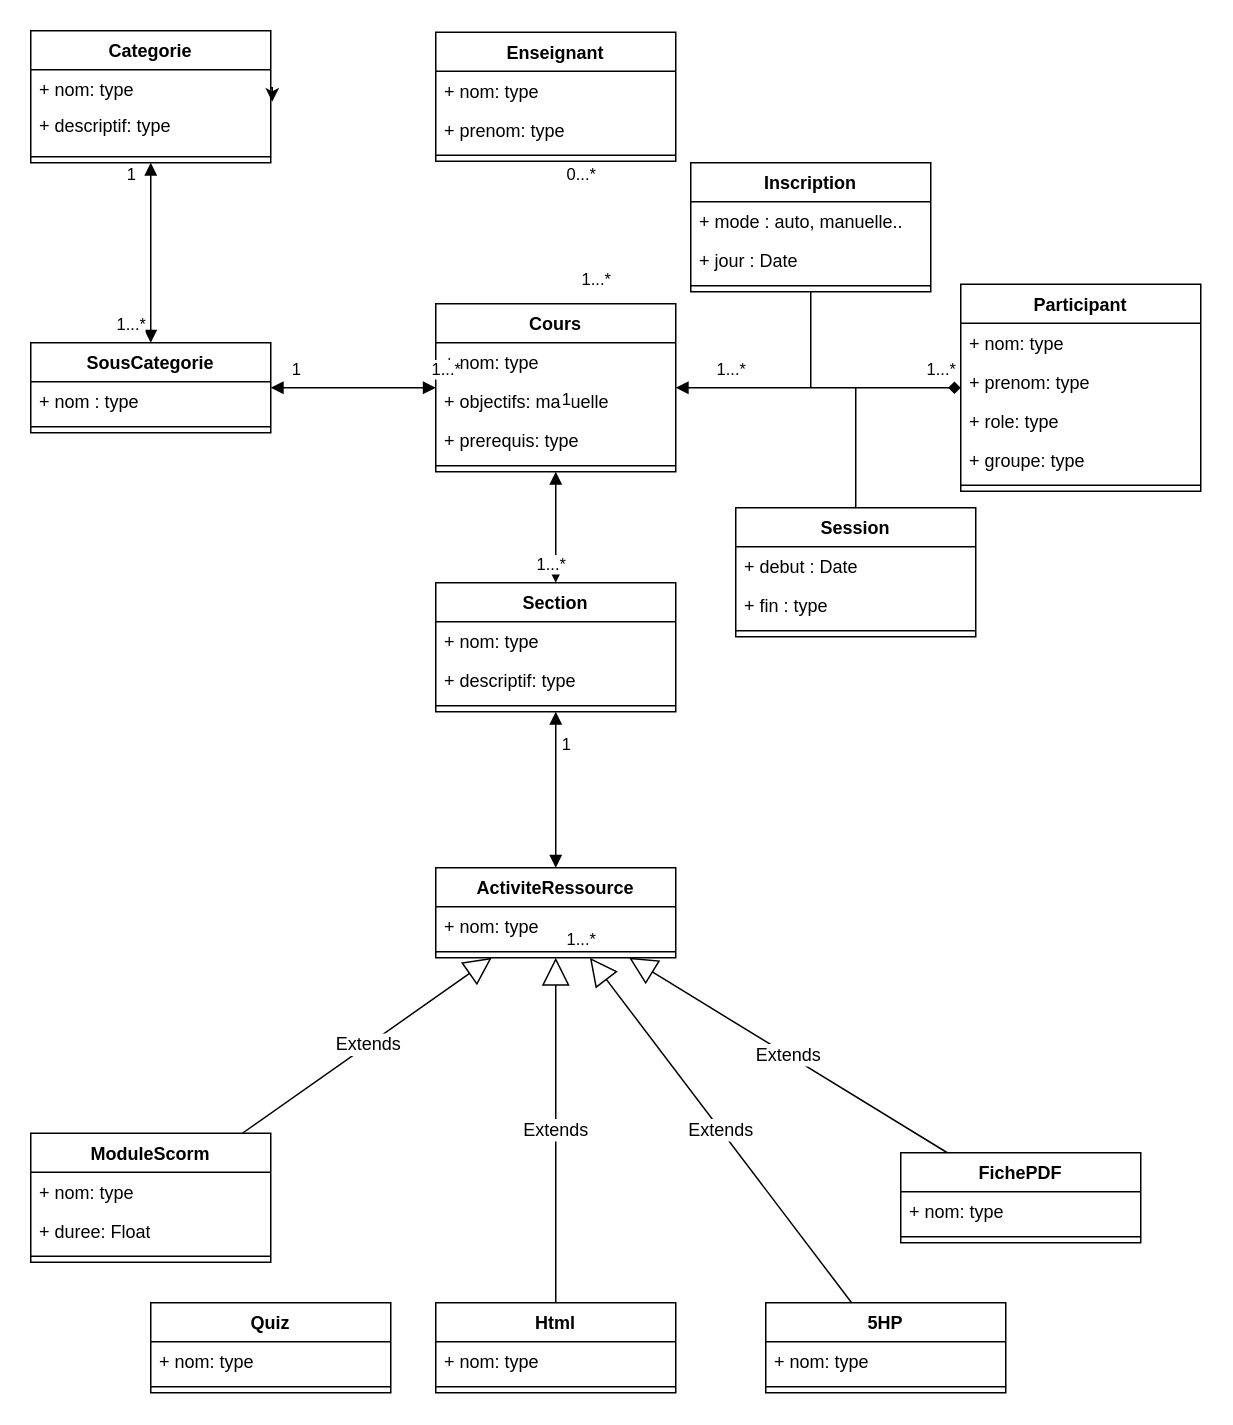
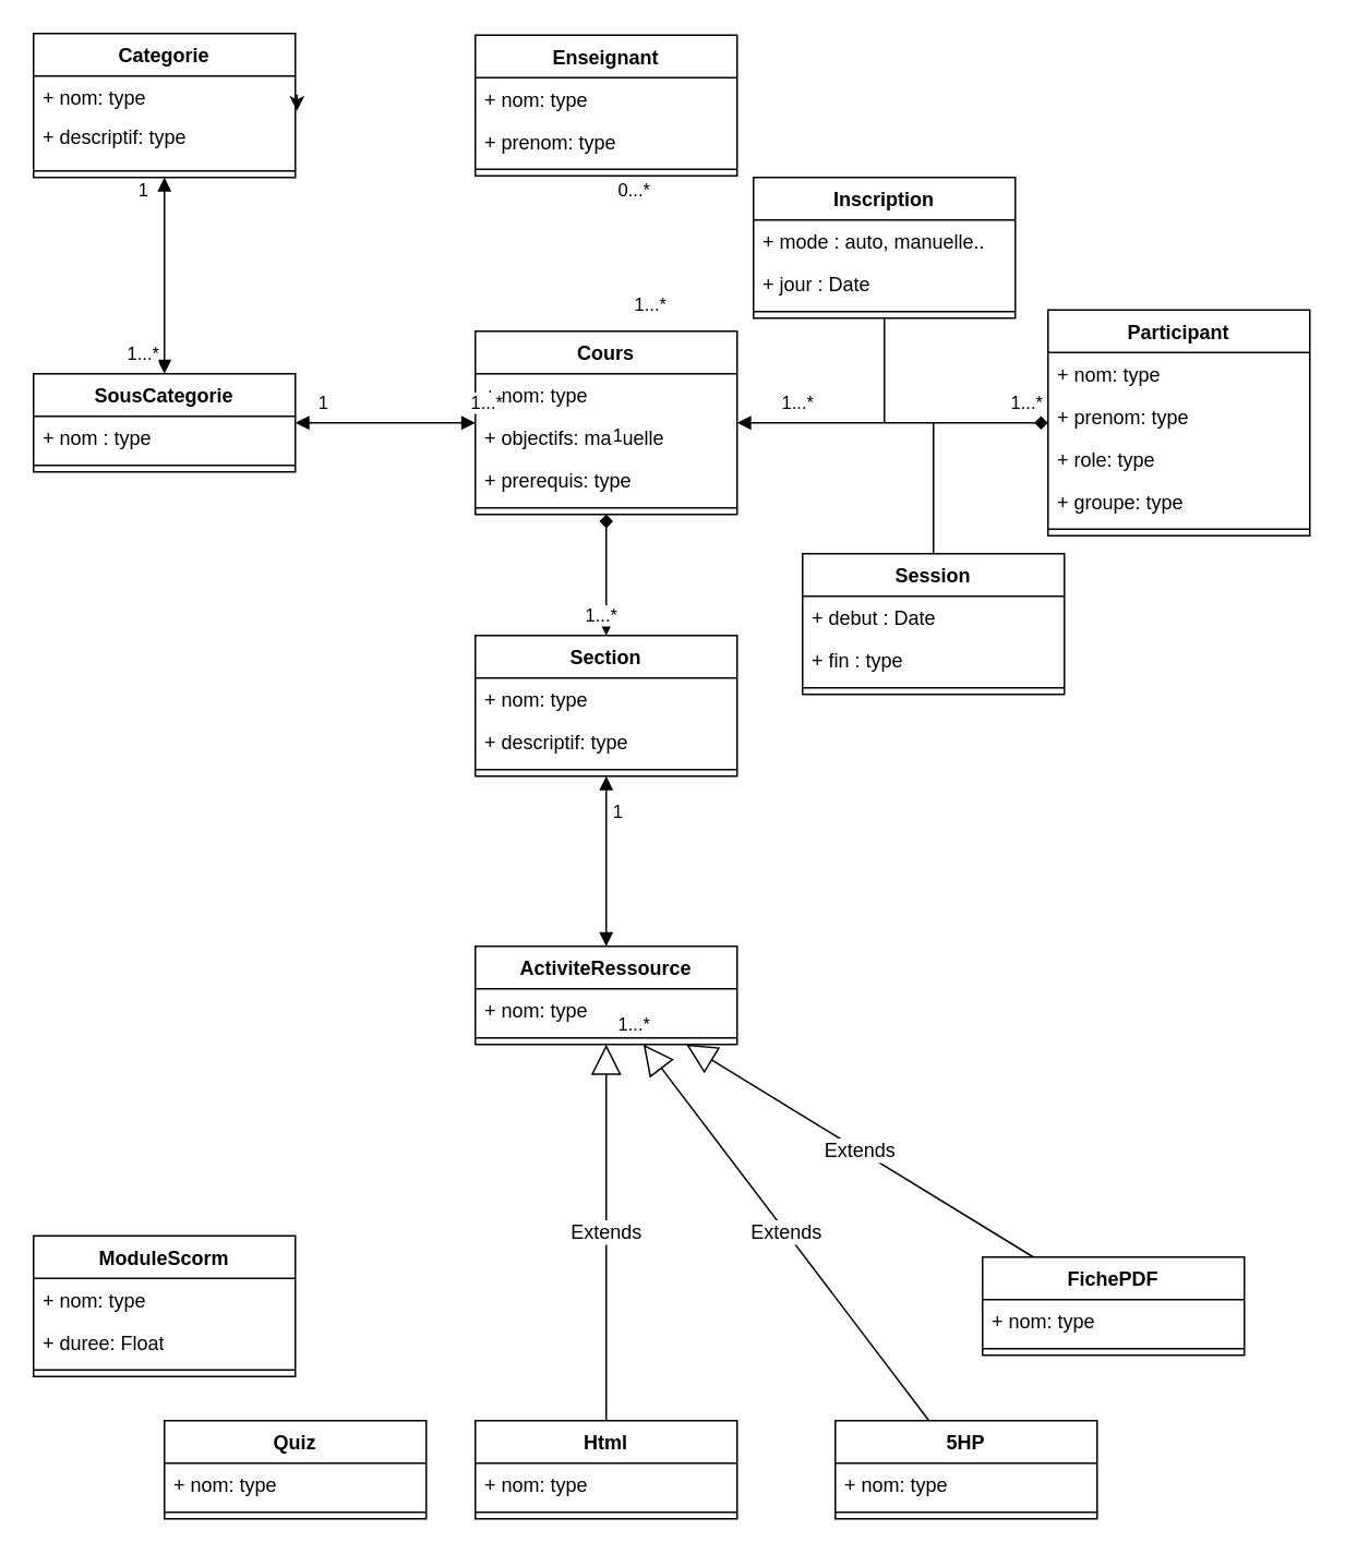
- <mxCell id="46" value="" style="endArrow=block;startArrow=block;endFill=1;startFill=1;html=1;rounded=0;" parent="1" source="32" target="10" edge="1"><mxGeometry width="160" relative="1" as="geometry"><mxPoint x="250" y="308" as="sourcePoint" /><mxPoint x="160" y="308" as="targetPoint" /><Array as="points" /></mxGeometry></mxCell>
+ <mxCell id="46" value="" style="endArrow=diamond;startArrow=block;endFill=1;startFill=1;html=1;rounded=0;" parent="1" source="32" target="10" edge="1"><mxGeometry width="160" relative="1" as="geometry"><mxPoint x="250" y="308" as="sourcePoint" /><mxPoint x="160" y="308" as="targetPoint" /><Array as="points" /></mxGeometry></mxCell>
- <mxCell id="57" value="Extends" style="endArrow=block;endSize=16;endFill=0;html=1;rounded=0;fontSize=12;curved=1;" parent="1" source="28" target="15" edge="1"><mxGeometry width="160" relative="1" as="geometry"><mxPoint x="184" y="498" as="sourcePoint" /><mxPoint x="270" y="378" as="targetPoint" /></mxGeometry></mxCell>
